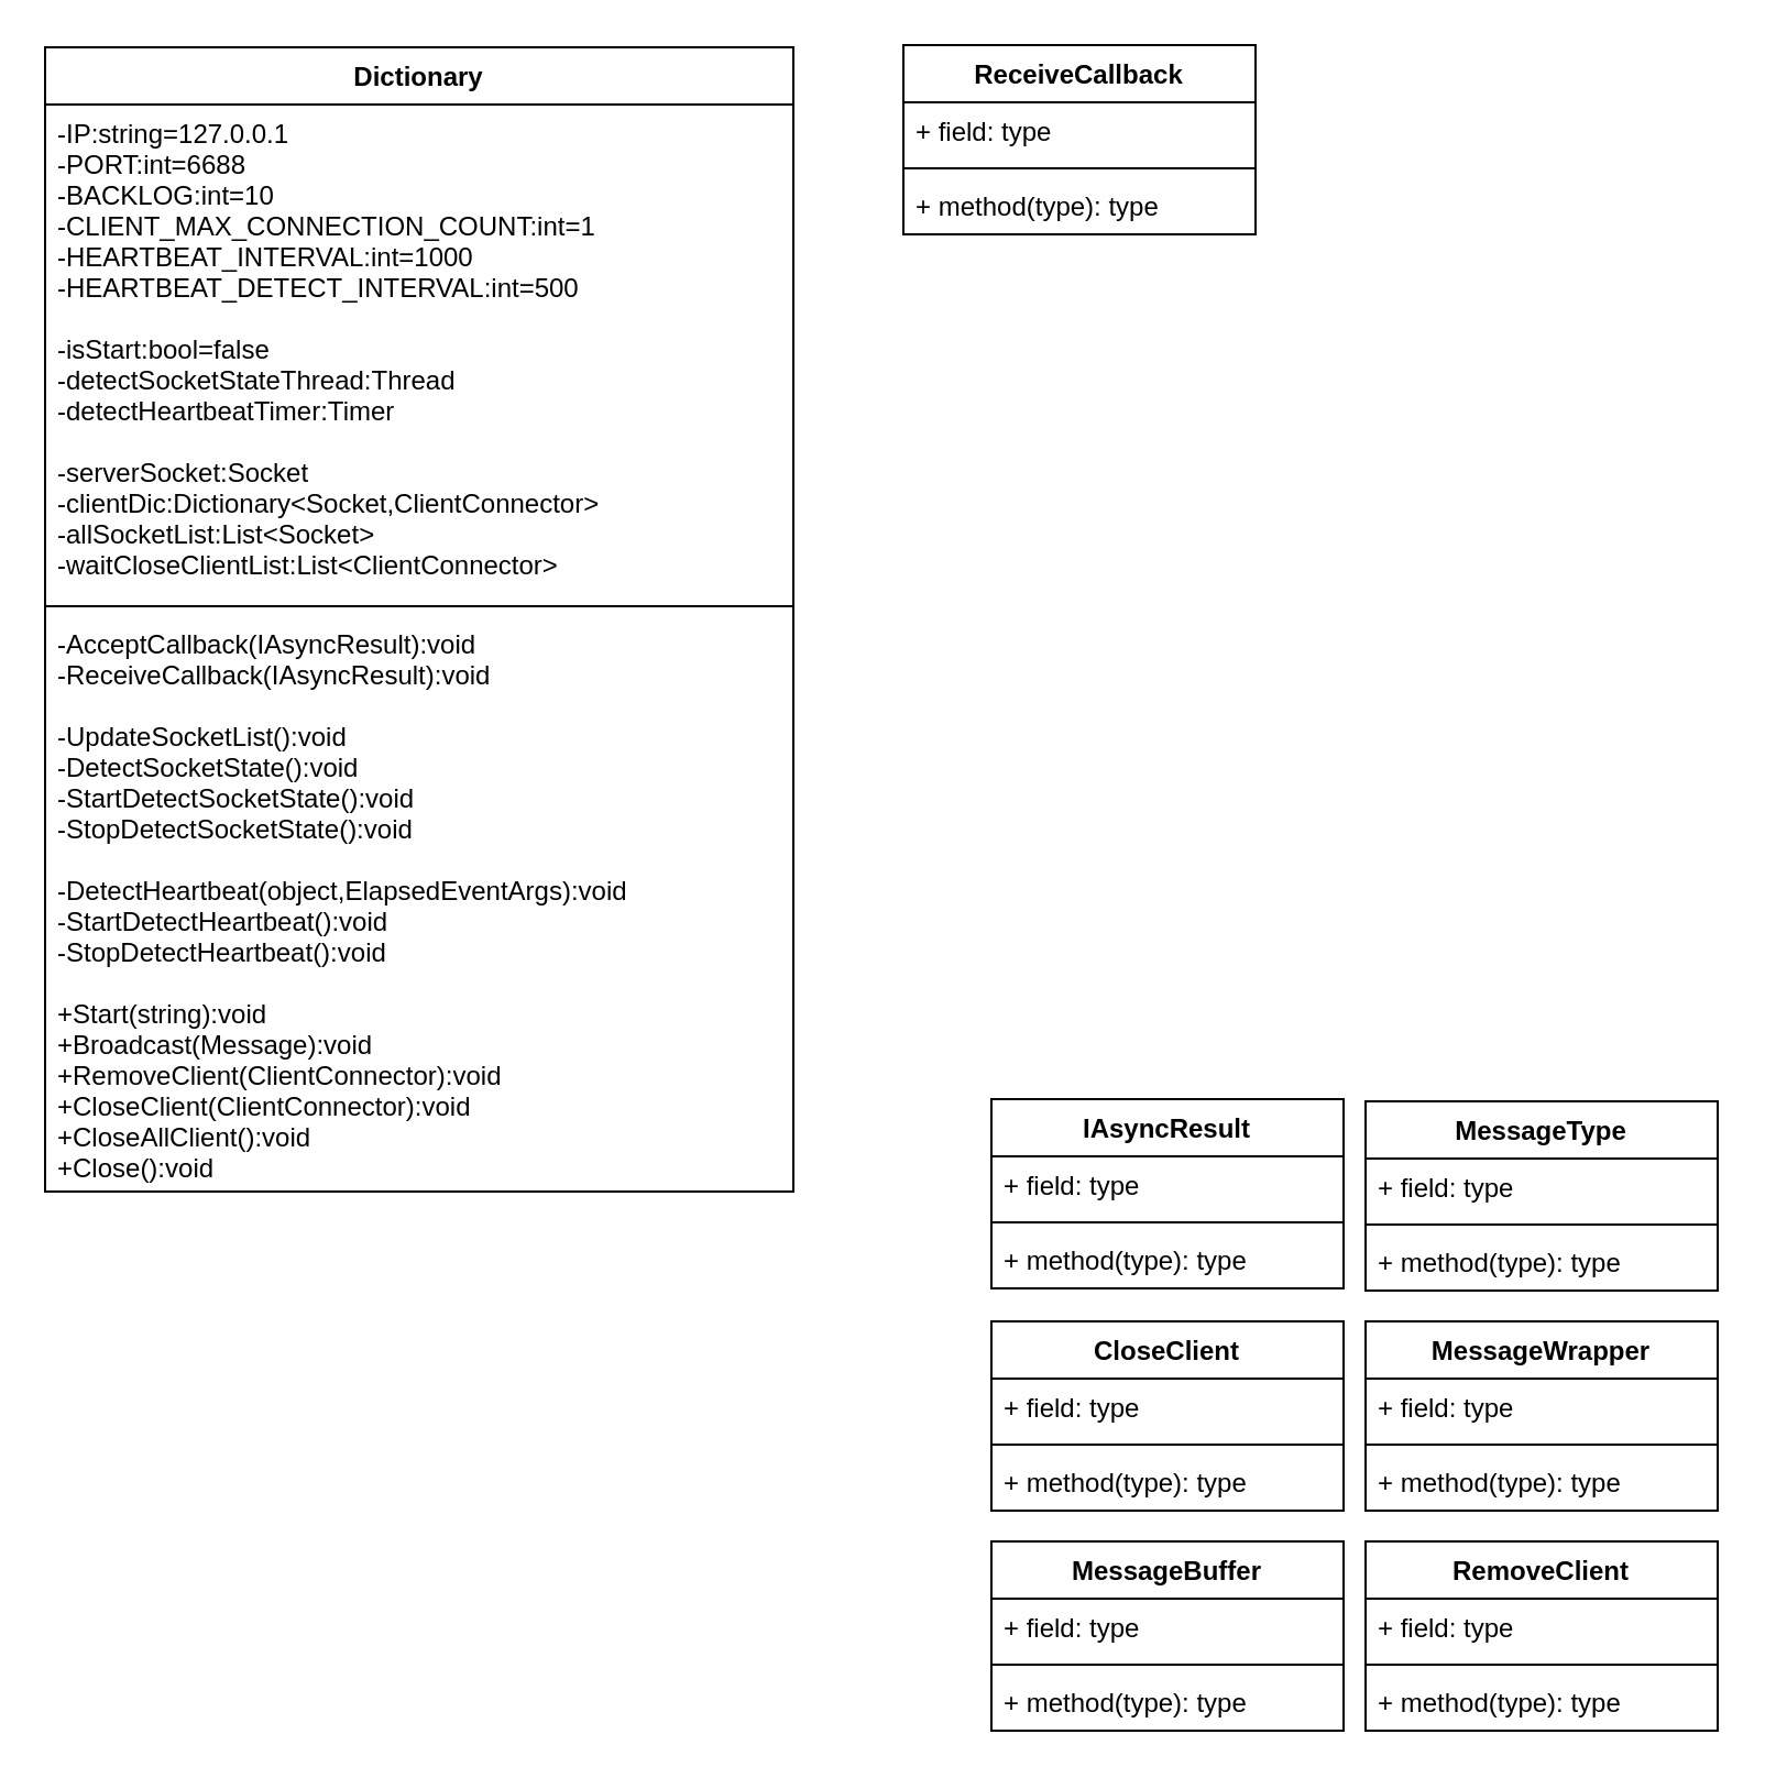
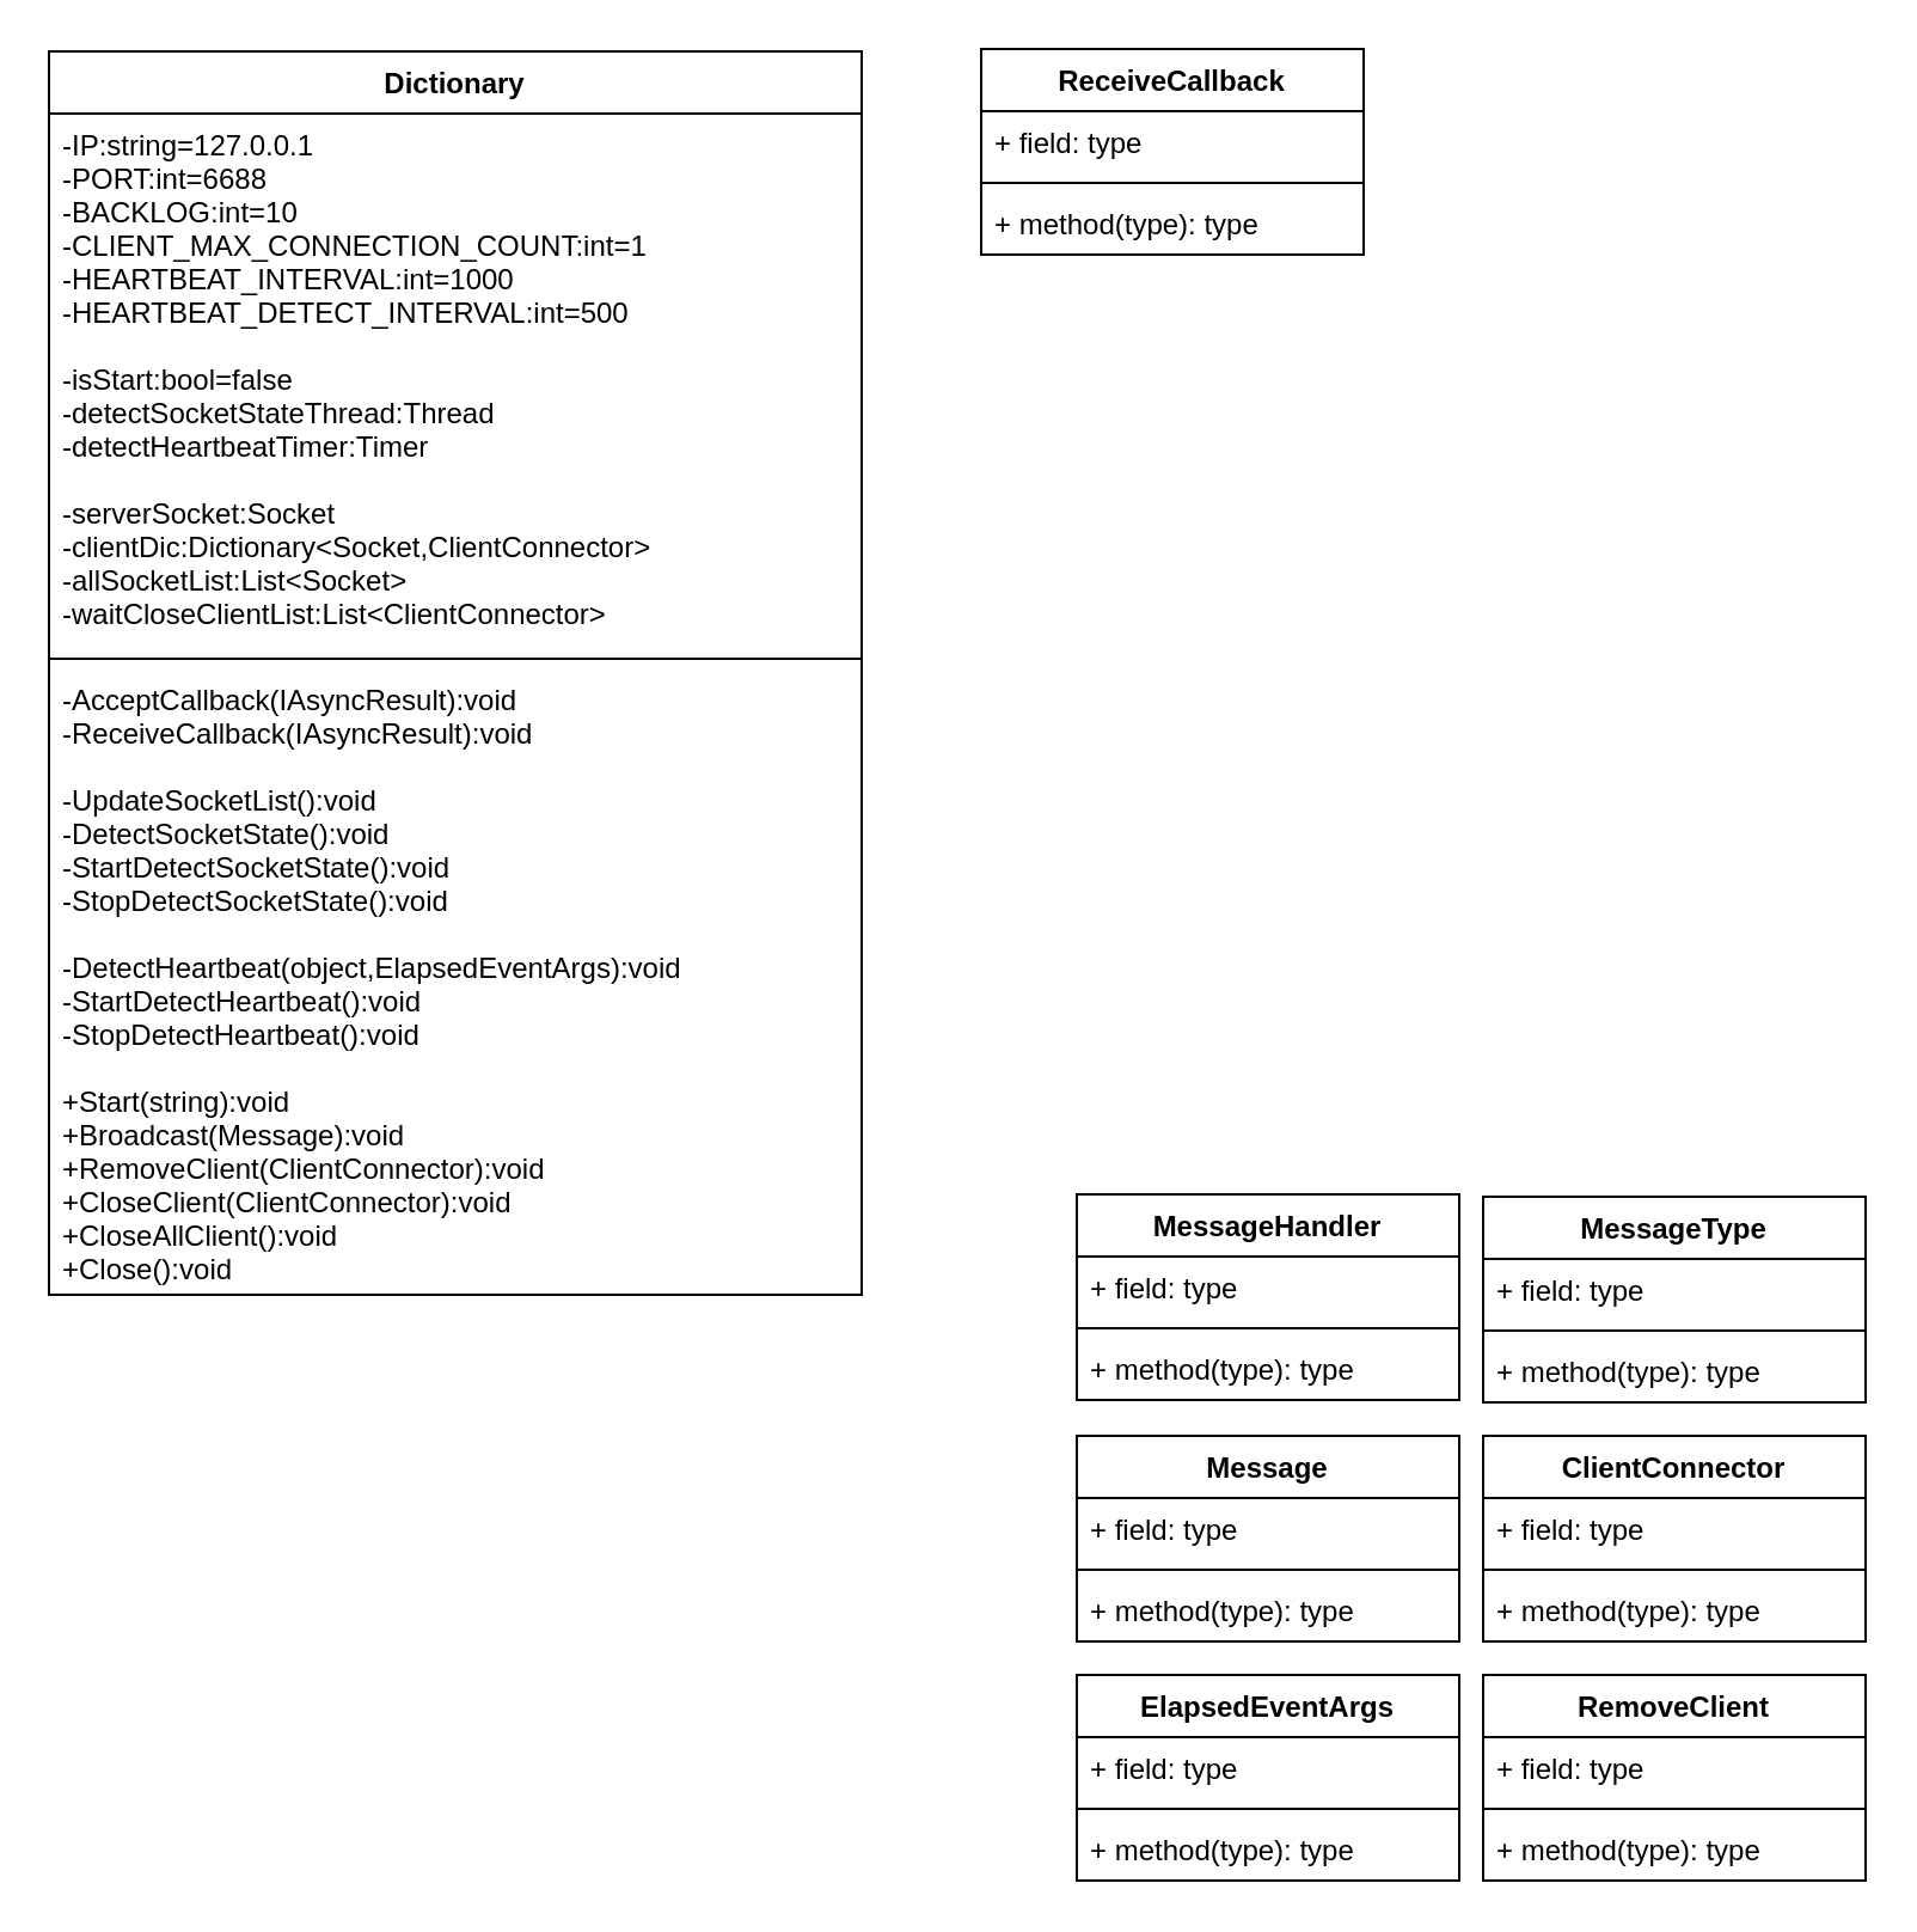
- <mxCell id="10" value="IAsyncResult" style="swimlane;fontStyle=1;align=center;verticalAlign=top;childLayout=stackLayout;horizontal=1;startSize=26;horizontalStack=0;resizeParent=1;resizeParentMax=0;resizeLast=0;collapsible=1;marginBottom=0;" vertex="1" parent="1"><mxGeometry x="450" y="499" width="160" height="86" as="geometry" /></mxCell>
+ <mxCell id="10" value="MessageHandler" style="swimlane;fontStyle=1;align=center;verticalAlign=top;childLayout=stackLayout;horizontal=1;startSize=26;horizontalStack=0;resizeParent=1;resizeParentMax=0;resizeLast=0;collapsible=1;marginBottom=0;" vertex="1" parent="1"><mxGeometry x="450" y="499" width="160" height="86" as="geometry" /></mxCell>
- <mxCell id="14" value="CloseClient" style="swimlane;fontStyle=1;align=center;verticalAlign=top;childLayout=stackLayout;horizontal=1;startSize=26;horizontalStack=0;resizeParent=1;resizeParentMax=0;resizeLast=0;collapsible=1;marginBottom=0;" vertex="1" parent="1"><mxGeometry x="450" y="600" width="160" height="86" as="geometry" /></mxCell>
+ <mxCell id="14" value="Message" style="swimlane;fontStyle=1;align=center;verticalAlign=top;childLayout=stackLayout;horizontal=1;startSize=26;horizontalStack=0;resizeParent=1;resizeParentMax=0;resizeLast=0;collapsible=1;marginBottom=0;" vertex="1" parent="1"><mxGeometry x="450" y="600" width="160" height="86" as="geometry" /></mxCell>
- <mxCell id="26" value="MessageWrapper" style="swimlane;fontStyle=1;align=center;verticalAlign=top;childLayout=stackLayout;horizontal=1;startSize=26;horizontalStack=0;resizeParent=1;resizeParentMax=0;resizeLast=0;collapsible=1;marginBottom=0;" vertex="1" parent="1"><mxGeometry x="620" y="600" width="160" height="86" as="geometry" /></mxCell>
+ <mxCell id="26" value="ClientConnector" style="swimlane;fontStyle=1;align=center;verticalAlign=top;childLayout=stackLayout;horizontal=1;startSize=26;horizontalStack=0;resizeParent=1;resizeParentMax=0;resizeLast=0;collapsible=1;marginBottom=0;" vertex="1" parent="1"><mxGeometry x="620" y="600" width="160" height="86" as="geometry" /></mxCell>
- <mxCell id="18" value="MessageBuffer" style="swimlane;fontStyle=1;align=center;verticalAlign=top;childLayout=stackLayout;horizontal=1;startSize=26;horizontalStack=0;resizeParent=1;resizeParentMax=0;resizeLast=0;collapsible=1;marginBottom=0;" vertex="1" parent="1"><mxGeometry x="450" y="700" width="160" height="86" as="geometry" /></mxCell>
+ <mxCell id="18" value="ElapsedEventArgs" style="swimlane;fontStyle=1;align=center;verticalAlign=top;childLayout=stackLayout;horizontal=1;startSize=26;horizontalStack=0;resizeParent=1;resizeParentMax=0;resizeLast=0;collapsible=1;marginBottom=0;" vertex="1" parent="1"><mxGeometry x="450" y="700" width="160" height="86" as="geometry" /></mxCell>
